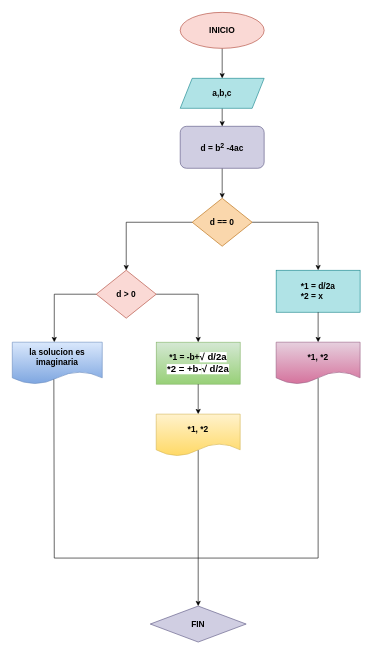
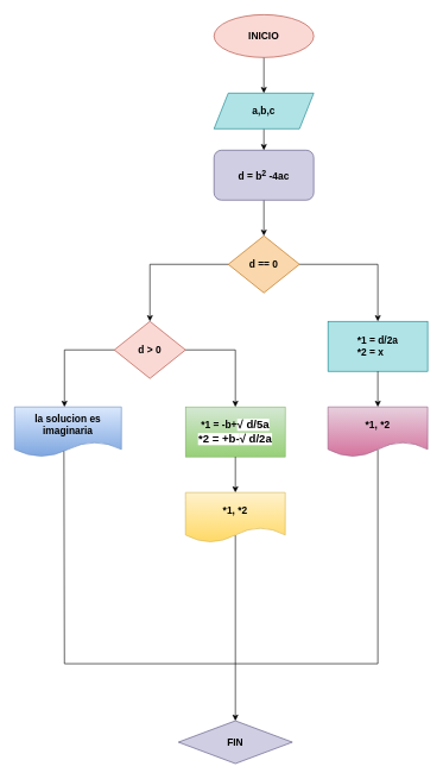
- <mxCell id="16" value="&lt;font color=&quot;#000000&quot;&gt;&lt;b&gt;*1 = -b+&lt;span style=&quot;font-family: arial, sans-serif; font-size: 16px; text-align: start; background-color: rgb(255, 255, 255);&quot;&gt;√&amp;nbsp;d/2a&lt;br&gt;*2 = +b-&lt;/span&gt;&lt;span style=&quot;font-family: arial, sans-serif; font-size: 16px; text-align: start; background-color: rgb(255, 255, 255);&quot;&gt;√&amp;nbsp;d/2a&lt;/span&gt;&lt;/b&gt;&lt;/font&gt;&lt;span style=&quot;color: rgb(32, 33, 36); font-family: arial, sans-serif; font-size: 16px; text-align: start; background-color: rgb(255, 255, 255);&quot;&gt;&lt;br&gt;&lt;/span&gt;" style="rounded=0;whiteSpace=wrap;html=1;fontSize=14;fillColor=#d5e8d4;gradientColor=#97d077;strokeColor=#82b366;" parent="1" vertex="1"><mxGeometry x="260" y="570" width="140" height="70" as="geometry" /></mxCell>
+ <mxCell id="16" value="&lt;font color=&quot;#000000&quot;&gt;&lt;b&gt;*1 = -b+&lt;span style=&quot;font-family: arial, sans-serif; font-size: 16px; text-align: start; background-color: rgb(255, 255, 255);&quot;&gt;√&amp;nbsp;d/5a&lt;br&gt;*2 = +b-&lt;/span&gt;&lt;span style=&quot;font-family: arial, sans-serif; font-size: 16px; text-align: start; background-color: rgb(255, 255, 255);&quot;&gt;√&amp;nbsp;d/2a&lt;/span&gt;&lt;/b&gt;&lt;/font&gt;&lt;span style=&quot;color: rgb(32, 33, 36); font-family: arial, sans-serif; font-size: 16px; text-align: start; background-color: rgb(255, 255, 255);&quot;&gt;&lt;br&gt;&lt;/span&gt;" style="rounded=0;whiteSpace=wrap;html=1;fontSize=14;fillColor=#d5e8d4;gradientColor=#97d077;strokeColor=#82b366;" parent="1" vertex="1"><mxGeometry x="260" y="570" width="140" height="70" as="geometry" /></mxCell>
